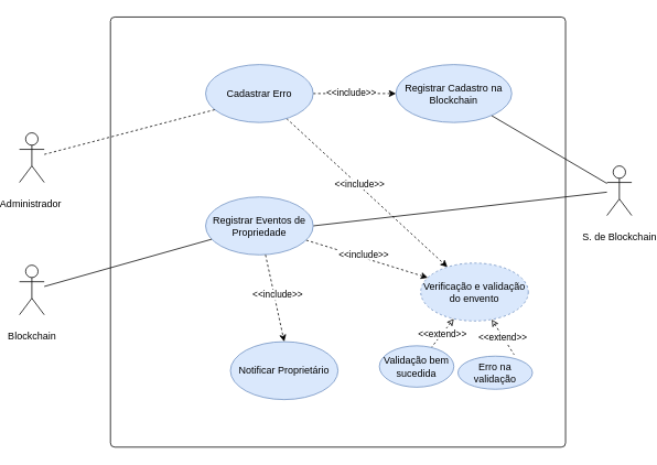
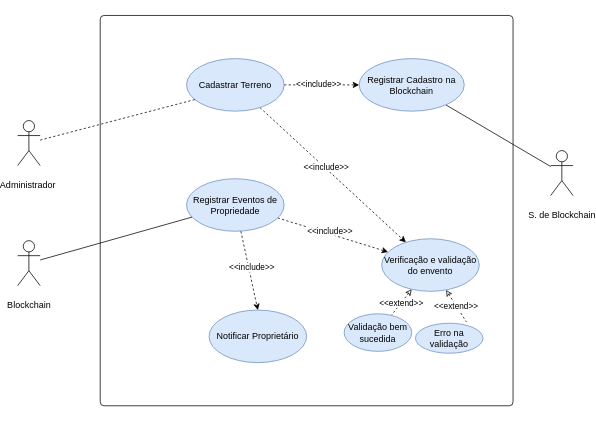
- <mxCell id="12" value="&lt;p data-pm-slice=&quot;1 1 [&amp;quot;bulletList&amp;quot;,{&amp;quot;tight&amp;quot;:true,&amp;quot;dir&amp;quot;:&amp;quot;ltr&amp;quot;},&amp;quot;listItem&amp;quot;,{}]&quot; dir=&quot;ltr&quot;&gt;Cadastrar Erro&lt;/p&gt;" style="ellipse;whiteSpace=wrap;html=1;fillColor=#dae8fc;strokeColor=#6c8ebf;" vertex="1" parent="1"><mxGeometry x="245" y="77.5" width="130" height="70" as="geometry" /></mxCell>
+ <mxCell id="12" value="&lt;p data-pm-slice=&quot;1 1 [&amp;quot;bulletList&amp;quot;,{&amp;quot;tight&amp;quot;:true,&amp;quot;dir&amp;quot;:&amp;quot;ltr&amp;quot;},&amp;quot;listItem&amp;quot;,{}]&quot; dir=&quot;ltr&quot;&gt;Cadastrar Terreno&lt;/p&gt;" style="ellipse;whiteSpace=wrap;html=1;fillColor=#dae8fc;strokeColor=#6c8ebf;" vertex="1" parent="1"><mxGeometry x="245" y="77.5" width="130" height="70" as="geometry" /></mxCell>
- <mxCell id="5" style="rounded=0;orthogonalLoop=1;jettySize=auto;html=1;entryX=1;entryY=0.5;entryDx=0;entryDy=0;endArrow=none;startFill=0;" edge="1" parent="1" source="6" target="15"><mxGeometry relative="1" as="geometry" /></mxCell>
- <mxCell id="21" value="&lt;p data-pm-slice=&quot;1 1 [&amp;quot;bulletList&amp;quot;,{&amp;quot;tight&amp;quot;:true,&amp;quot;dir&amp;quot;:&amp;quot;ltr&amp;quot;},&amp;quot;listItem&amp;quot;,{}]&quot; dir=&quot;ltr&quot;&gt;Verificação e validação do envento&lt;/p&gt;" style="ellipse;whiteSpace=wrap;html=1;fillColor=#dae8fc;strokeColor=#6c8ebf;dashed=1;" vertex="1" parent="1"><mxGeometry x="505" y="317.5" width="130" height="70" as="geometry" /></mxCell>
+ <mxCell id="21" value="&lt;p data-pm-slice=&quot;1 1 [&amp;quot;bulletList&amp;quot;,{&amp;quot;tight&amp;quot;:true,&amp;quot;dir&amp;quot;:&amp;quot;ltr&amp;quot;},&amp;quot;listItem&amp;quot;,{}]&quot; dir=&quot;ltr&quot;&gt;Verificação e validação do envento&lt;/p&gt;" style="ellipse;whiteSpace=wrap;html=1;fillColor=#dae8fc;strokeColor=#6c8ebf;" vertex="1" parent="1"><mxGeometry x="505" y="317.5" width="130" height="70" as="geometry" /></mxCell>
